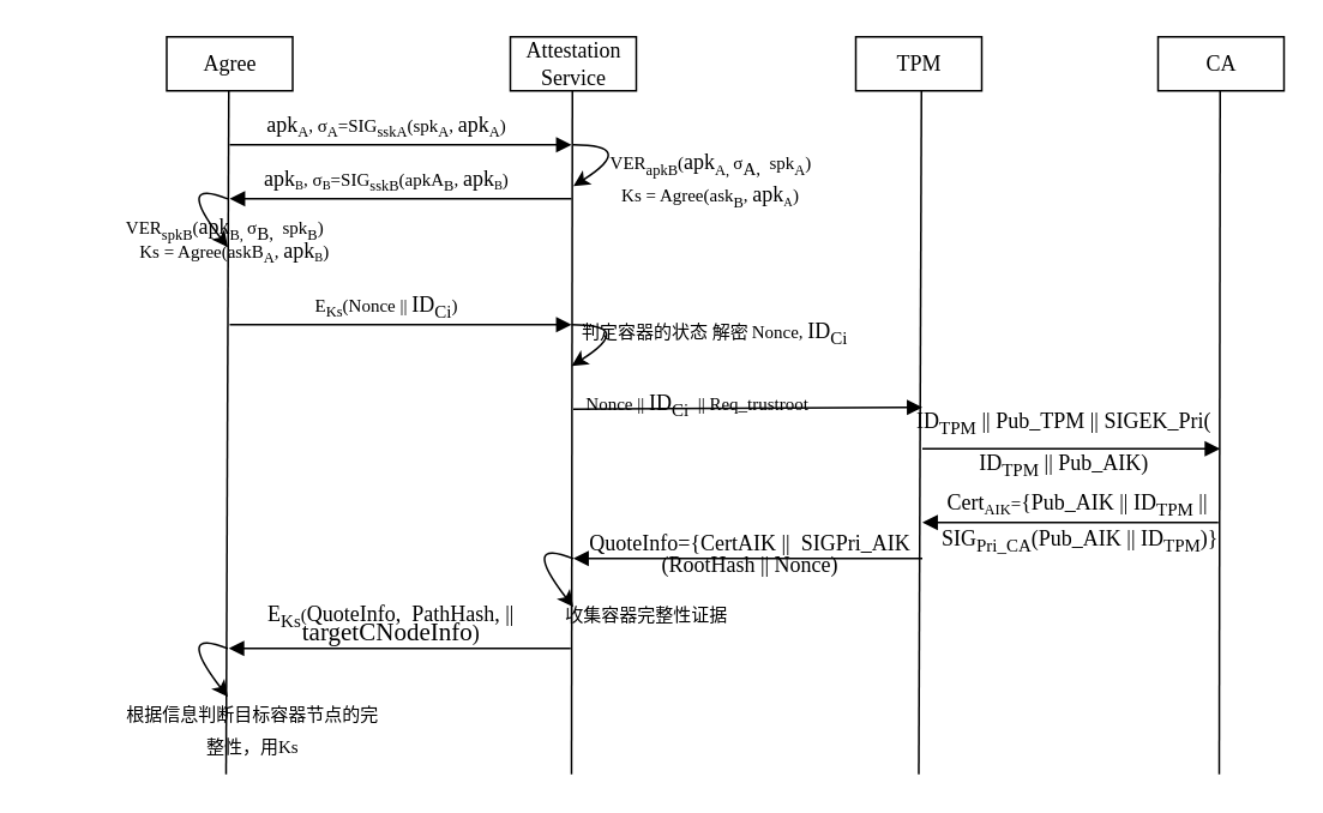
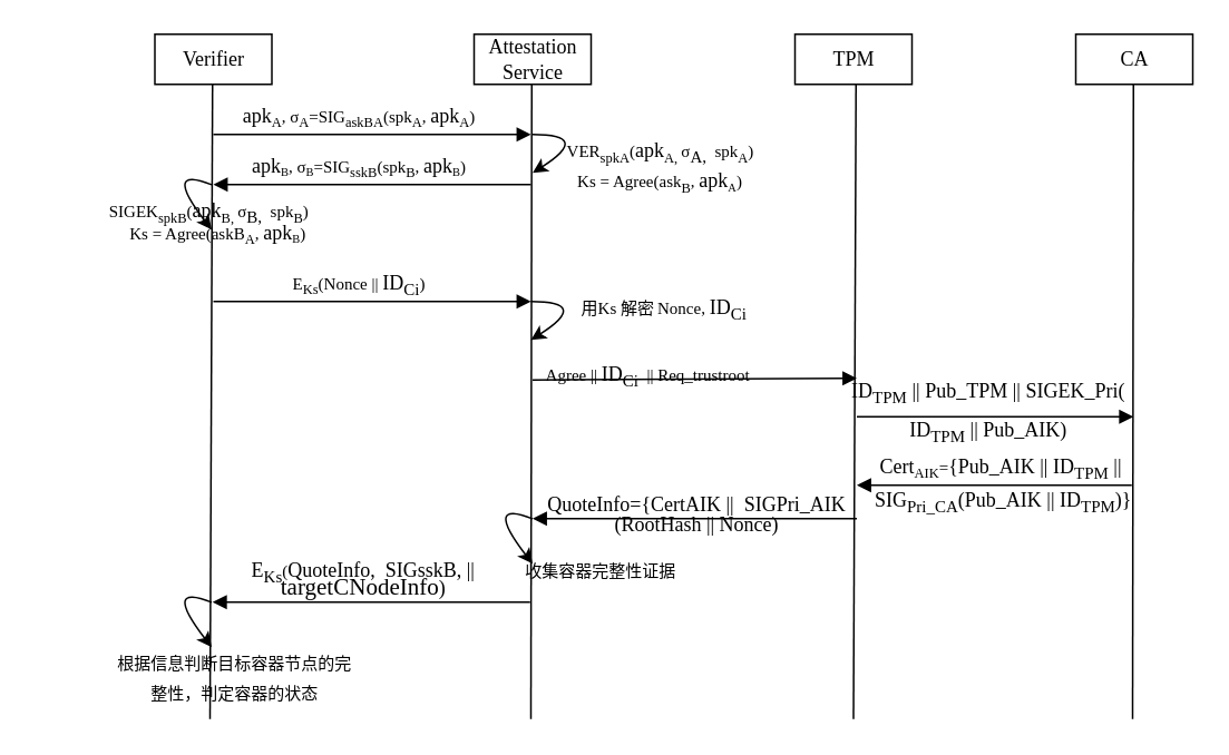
- <mxCell id="5" value="Agree" style="html=1;fontFamily=Times New Roman;fontColor=default;fillColor=default;strokeColor=default;" vertex="1" parent="1"><mxGeometry x="92" y="20" width="70" height="30" as="geometry" /></mxCell>
+ <mxCell id="5" value="Verifier" style="html=1;fontFamily=Times New Roman;fontColor=default;fillColor=default;strokeColor=default;" vertex="1" parent="1"><mxGeometry x="92" y="20" width="70" height="30" as="geometry" /></mxCell>
- <mxCell id="13" value="apk&lt;span style=&quot;font-size: 10px&quot;&gt;&lt;sub&gt;A&lt;/sub&gt;, σ&lt;sub&gt;A&lt;/sub&gt;=SIG&lt;sub&gt;sskA&lt;/sub&gt;(spk&lt;sub&gt;A&lt;/sub&gt;,&amp;nbsp;&lt;/span&gt;apk&lt;span style=&quot;font-size: 10px&quot;&gt;&lt;sub&gt;A&lt;/sub&gt;&lt;/span&gt;&lt;span style=&quot;font-size: 10px&quot;&gt;)&lt;/span&gt;&lt;sub&gt;&lt;span style=&quot;font-size: 8px&quot;&gt;&amp;nbsp;&amp;nbsp;&lt;/span&gt;&lt;/sub&gt;" style="rounded=0;whiteSpace=wrap;html=1;fontFamily=Times New Roman;fontColor=default;strokeColor=none;fillColor=none;" vertex="1" parent="1"><mxGeometry x="112" y="60" width="209" height="20" as="geometry" /></mxCell>
+ <mxCell id="13" value="apk&lt;span style=&quot;font-size: 10px&quot;&gt;&lt;sub&gt;A&lt;/sub&gt;, σ&lt;sub&gt;A&lt;/sub&gt;=SIG&lt;sub&gt;askBA&lt;/sub&gt;(spk&lt;sub&gt;A&lt;/sub&gt;,&amp;nbsp;&lt;/span&gt;apk&lt;span style=&quot;font-size: 10px&quot;&gt;&lt;sub&gt;A&lt;/sub&gt;&lt;/span&gt;&lt;span style=&quot;font-size: 10px&quot;&gt;)&lt;/span&gt;&lt;sub&gt;&lt;span style=&quot;font-size: 8px&quot;&gt;&amp;nbsp;&amp;nbsp;&lt;/span&gt;&lt;/sub&gt;" style="rounded=0;whiteSpace=wrap;html=1;fontFamily=Times New Roman;fontColor=default;strokeColor=none;fillColor=none;" vertex="1" parent="1"><mxGeometry x="112" y="60" width="209" height="20" as="geometry" /></mxCell>
- <mxCell id="14" value="apk&lt;span style=&quot;font-size: 8.333px&quot;&gt;&lt;sub&gt;B&lt;/sub&gt;&lt;/span&gt;&lt;span style=&quot;font-size: 10px&quot;&gt;, σ&lt;/span&gt;&lt;span style=&quot;font-size: 8.333px&quot;&gt;&lt;sub&gt;B&lt;/sub&gt;&lt;/span&gt;&lt;span style=&quot;font-size: 10px&quot;&gt;=SIG&lt;sub&gt;sskB&lt;/sub&gt;(apkA&lt;sub&gt;B&lt;/sub&gt;&lt;/span&gt;&lt;span style=&quot;font-size: 10px&quot;&gt;,&amp;nbsp;&lt;/span&gt;apk&lt;span style=&quot;font-size: 8.333px&quot;&gt;&lt;sub&gt;B&lt;/sub&gt;&lt;/span&gt;&lt;span style=&quot;font-size: 10px&quot;&gt;)&lt;/span&gt;&lt;sub&gt;&lt;span style=&quot;font-size: 8px&quot;&gt;&amp;nbsp;&amp;nbsp;&lt;/span&gt;&lt;/sub&gt;" style="rounded=0;whiteSpace=wrap;html=1;fontFamily=Times New Roman;fontColor=default;strokeColor=none;fillColor=none;" vertex="1" parent="1"><mxGeometry x="112" y="90" width="209" height="20" as="geometry" /></mxCell>
+ <mxCell id="14" value="apk&lt;span style=&quot;font-size: 8.333px&quot;&gt;&lt;sub&gt;B&lt;/sub&gt;&lt;/span&gt;&lt;span style=&quot;font-size: 10px&quot;&gt;, σ&lt;/span&gt;&lt;span style=&quot;font-size: 8.333px&quot;&gt;&lt;sub&gt;B&lt;/sub&gt;&lt;/span&gt;&lt;span style=&quot;font-size: 10px&quot;&gt;=SIG&lt;sub&gt;sskB&lt;/sub&gt;(spk&lt;sub&gt;B&lt;/sub&gt;&lt;/span&gt;&lt;span style=&quot;font-size: 10px&quot;&gt;,&amp;nbsp;&lt;/span&gt;apk&lt;span style=&quot;font-size: 8.333px&quot;&gt;&lt;sub&gt;B&lt;/sub&gt;&lt;/span&gt;&lt;span style=&quot;font-size: 10px&quot;&gt;)&lt;/span&gt;&lt;sub&gt;&lt;span style=&quot;font-size: 8px&quot;&gt;&amp;nbsp;&amp;nbsp;&lt;/span&gt;&lt;/sub&gt;" style="rounded=0;whiteSpace=wrap;html=1;fontFamily=Times New Roman;fontColor=default;strokeColor=none;fillColor=none;" vertex="1" parent="1"><mxGeometry x="112" y="90" width="209" height="20" as="geometry" /></mxCell>
- <mxCell id="18" value="&lt;span style=&quot;font-size: 10px&quot;&gt;VER&lt;sub&gt;apkB&lt;/sub&gt;(&lt;/span&gt;apk&lt;span style=&quot;font-size: 10px&quot;&gt;&lt;sub&gt;A,&amp;nbsp;&lt;/sub&gt;&lt;/span&gt;&lt;span style=&quot;font-size: 10px&quot;&gt;σ&lt;/span&gt;&lt;sub&gt;A,&amp;nbsp;&amp;nbsp;&lt;/sub&gt;&lt;span style=&quot;font-size: 10px&quot;&gt;spk&lt;sub&gt;A&lt;/sub&gt;&lt;/span&gt;&lt;span style=&quot;font-size: 10px&quot;&gt;)&lt;/span&gt;&lt;span style=&quot;font-size: 8px&quot;&gt;&lt;sub&gt;&amp;nbsp;&amp;nbsp;&lt;br&gt;&lt;/sub&gt;&lt;/span&gt;&lt;span style=&quot;font-size: 10px&quot;&gt;Ks = Agree(ask&lt;sub&gt;B&lt;/sub&gt;&lt;/span&gt;&lt;span style=&quot;font-size: 10px&quot;&gt;,&amp;nbsp;&lt;/span&gt;apk&lt;span style=&quot;font-size: 8.333px&quot;&gt;&lt;sub&gt;A&lt;/sub&gt;&lt;/span&gt;&lt;span style=&quot;font-size: 10px&quot;&gt;)&lt;/span&gt;&lt;sub&gt;&lt;span style=&quot;font-size: 8px&quot;&gt;&amp;nbsp;&amp;nbsp;&lt;/span&gt;&lt;/sub&gt;&lt;sub&gt;&lt;span style=&quot;font-size: 8px&quot;&gt;&lt;br&gt;&lt;/span&gt;&lt;/sub&gt;" style="rounded=0;whiteSpace=wrap;html=1;fontFamily=Times New Roman;fontColor=default;strokeColor=none;fillColor=none;" vertex="1" parent="1"><mxGeometry x="292" y="90" width="209" height="20" as="geometry" /></mxCell>
+ <mxCell id="18" value="&lt;span style=&quot;font-size: 10px&quot;&gt;VER&lt;sub&gt;spkA&lt;/sub&gt;(&lt;/span&gt;apk&lt;span style=&quot;font-size: 10px&quot;&gt;&lt;sub&gt;A,&amp;nbsp;&lt;/sub&gt;&lt;/span&gt;&lt;span style=&quot;font-size: 10px&quot;&gt;σ&lt;/span&gt;&lt;sub&gt;A,&amp;nbsp;&amp;nbsp;&lt;/sub&gt;&lt;span style=&quot;font-size: 10px&quot;&gt;spk&lt;sub&gt;A&lt;/sub&gt;&lt;/span&gt;&lt;span style=&quot;font-size: 10px&quot;&gt;)&lt;/span&gt;&lt;span style=&quot;font-size: 8px&quot;&gt;&lt;sub&gt;&amp;nbsp;&amp;nbsp;&lt;br&gt;&lt;/sub&gt;&lt;/span&gt;&lt;span style=&quot;font-size: 10px&quot;&gt;Ks = Agree(ask&lt;sub&gt;B&lt;/sub&gt;&lt;/span&gt;&lt;span style=&quot;font-size: 10px&quot;&gt;,&amp;nbsp;&lt;/span&gt;apk&lt;span style=&quot;font-size: 8.333px&quot;&gt;&lt;sub&gt;A&lt;/sub&gt;&lt;/span&gt;&lt;span style=&quot;font-size: 10px&quot;&gt;)&lt;/span&gt;&lt;sub&gt;&lt;span style=&quot;font-size: 8px&quot;&gt;&amp;nbsp;&amp;nbsp;&lt;/span&gt;&lt;/sub&gt;&lt;sub&gt;&lt;span style=&quot;font-size: 8px&quot;&gt;&lt;br&gt;&lt;/span&gt;&lt;/sub&gt;" style="rounded=0;whiteSpace=wrap;html=1;fontFamily=Times New Roman;fontColor=default;strokeColor=none;fillColor=none;" vertex="1" parent="1"><mxGeometry x="292" y="90" width="209" height="20" as="geometry" /></mxCell>
- <mxCell id="16" value="&lt;span style=&quot;font-size: 10px&quot;&gt;VER&lt;sub&gt;spkB&lt;/sub&gt;(&lt;/span&gt;apk&lt;span style=&quot;font-size: 10px&quot;&gt;&lt;sub&gt;B,&amp;nbsp;&lt;/sub&gt;&lt;/span&gt;&lt;span style=&quot;font-size: 10px&quot;&gt;σ&lt;/span&gt;&lt;sub&gt;B,&amp;nbsp;&amp;nbsp;&lt;/sub&gt;&lt;span style=&quot;font-size: 10px&quot;&gt;spk&lt;sub&gt;B&lt;/sub&gt;&lt;/span&gt;&lt;span style=&quot;font-size: 10px&quot;&gt;)&lt;/span&gt;&lt;span style=&quot;font-size: 8px&quot;&gt;&lt;sub&gt;&amp;nbsp;&lt;/sub&gt;&lt;/span&gt;&lt;sub&gt;&lt;span style=&quot;font-size: 8px&quot;&gt;&lt;br&gt;&lt;/span&gt;&lt;/sub&gt;" style="rounded=0;whiteSpace=wrap;html=1;fontFamily=Times New Roman;fontColor=default;strokeColor=none;fillColor=none;" vertex="1" parent="1"><mxGeometry x="20.5" y="117" width="209" height="20" as="geometry" /></mxCell>
+ <mxCell id="16" value="&lt;span style=&quot;font-size: 10px&quot;&gt;SIGEK&lt;sub&gt;spkB&lt;/sub&gt;(&lt;/span&gt;apk&lt;span style=&quot;font-size: 10px&quot;&gt;&lt;sub&gt;B,&amp;nbsp;&lt;/sub&gt;&lt;/span&gt;&lt;span style=&quot;font-size: 10px&quot;&gt;σ&lt;/span&gt;&lt;sub&gt;B,&amp;nbsp;&amp;nbsp;&lt;/sub&gt;&lt;span style=&quot;font-size: 10px&quot;&gt;spk&lt;sub&gt;B&lt;/sub&gt;&lt;/span&gt;&lt;span style=&quot;font-size: 10px&quot;&gt;)&lt;/span&gt;&lt;span style=&quot;font-size: 8px&quot;&gt;&lt;sub&gt;&amp;nbsp;&lt;/sub&gt;&lt;/span&gt;&lt;sub&gt;&lt;span style=&quot;font-size: 8px&quot;&gt;&lt;br&gt;&lt;/span&gt;&lt;/sub&gt;" style="rounded=0;whiteSpace=wrap;html=1;fontFamily=Times New Roman;fontColor=default;strokeColor=none;fillColor=none;" vertex="1" parent="1"><mxGeometry x="20.5" y="117" width="209" height="20" as="geometry" /></mxCell>
- <mxCell id="23" value="&lt;span style=&quot;font-size: 10px&quot;&gt;判定容器的状态 解密&lt;/span&gt;&lt;sub&gt;&lt;span style=&quot;font-size: 8px&quot;&gt;&amp;nbsp;&lt;/span&gt;&lt;/sub&gt;&lt;span style=&quot;font-size: 10px&quot;&gt;Nonce&lt;/span&gt;&lt;span style=&quot;font-size: 10px&quot;&gt;,&amp;nbsp;&lt;/span&gt;ID&lt;sub&gt;Ci&lt;/sub&gt;&lt;sub&gt;&lt;span style=&quot;font-size: 8px&quot;&gt;&lt;br&gt;&lt;/span&gt;&lt;/sub&gt;" style="rounded=0;whiteSpace=wrap;html=1;fontFamily=Times New Roman;fontColor=default;strokeColor=none;fillColor=none;" vertex="1" parent="1"><mxGeometry x="306.5" y="180" width="180" height="10" as="geometry" /></mxCell>
+ <mxCell id="23" value="&lt;span style=&quot;font-size: 10px&quot;&gt;用Ks 解密&lt;/span&gt;&lt;sub&gt;&lt;span style=&quot;font-size: 8px&quot;&gt;&amp;nbsp;&lt;/span&gt;&lt;/sub&gt;&lt;span style=&quot;font-size: 10px&quot;&gt;Nonce&lt;/span&gt;&lt;span style=&quot;font-size: 10px&quot;&gt;,&amp;nbsp;&lt;/span&gt;ID&lt;sub&gt;Ci&lt;/sub&gt;&lt;sub&gt;&lt;span style=&quot;font-size: 8px&quot;&gt;&lt;br&gt;&lt;/span&gt;&lt;/sub&gt;" style="rounded=0;whiteSpace=wrap;html=1;fontFamily=Times New Roman;fontColor=default;strokeColor=none;fillColor=none;" vertex="1" parent="1"><mxGeometry x="306.5" y="180" width="180" height="10" as="geometry" /></mxCell>
- <mxCell id="24" value="&lt;span style=&quot;font-size: 10px&quot;&gt;Nonce ||&lt;/span&gt;&lt;span style=&quot;font-size: 10px&quot;&gt;&amp;nbsp;&lt;/span&gt;ID&lt;sub&gt;Ci&amp;nbsp;&lt;/sub&gt;&lt;span style=&quot;font-size: 10px&quot;&gt;&amp;nbsp;|| Req_trustroot&lt;/span&gt;&lt;span style=&quot;font-size: 10px&quot;&gt;&amp;nbsp;&lt;/span&gt;&lt;sub&gt;&lt;span style=&quot;font-size: 8px&quot;&gt;&lt;br&gt;&lt;/span&gt;&lt;/sub&gt;" style="rounded=0;whiteSpace=wrap;html=1;fontFamily=Times New Roman;fontColor=default;strokeColor=none;fillColor=none;" vertex="1" parent="1"><mxGeometry x="321" y="220" width="134.5" height="10" as="geometry" /></mxCell>
+ <mxCell id="24" value="&lt;span style=&quot;font-size: 10px&quot;&gt;Agree ||&lt;/span&gt;&lt;span style=&quot;font-size: 10px&quot;&gt;&amp;nbsp;&lt;/span&gt;ID&lt;sub&gt;Ci&amp;nbsp;&lt;/sub&gt;&lt;span style=&quot;font-size: 10px&quot;&gt;&amp;nbsp;|| Req_trustroot&lt;/span&gt;&lt;span style=&quot;font-size: 10px&quot;&gt;&amp;nbsp;&lt;/span&gt;&lt;sub&gt;&lt;span style=&quot;font-size: 8px&quot;&gt;&lt;br&gt;&lt;/span&gt;&lt;/sub&gt;" style="rounded=0;whiteSpace=wrap;html=1;fontFamily=Times New Roman;fontColor=default;strokeColor=none;fillColor=none;" vertex="1" parent="1"><mxGeometry x="321" y="220" width="134.5" height="10" as="geometry" /></mxCell>
- <mxCell id="33" value="&lt;p style=&quot;line-height: 0.6&quot;&gt;E&lt;sub&gt;Ks&lt;/sub&gt;&lt;span style=&quot;font-size: 10px&quot;&gt;(&lt;/span&gt;QuoteInfo,&amp;nbsp; PathHash, ||&lt;br&gt;&lt;span style=&quot;font-size: 10.5pt&quot;&gt;targetCNodeInfo&lt;/span&gt;)&lt;sub&gt;&lt;br&gt;&lt;/sub&gt;&lt;/p&gt;" style="rounded=0;whiteSpace=wrap;html=1;fontFamily=Times New Roman;fontColor=default;strokeColor=none;fillColor=none;" vertex="1" parent="1"><mxGeometry x="127" y="343" width="180" height="10" as="geometry" /></mxCell>
+ <mxCell id="33" value="&lt;p style=&quot;line-height: 0.6&quot;&gt;E&lt;sub&gt;Ks&lt;/sub&gt;&lt;span style=&quot;font-size: 10px&quot;&gt;(&lt;/span&gt;QuoteInfo,&amp;nbsp; SIGsskB, ||&lt;br&gt;&lt;span style=&quot;font-size: 10.5pt&quot;&gt;targetCNodeInfo&lt;/span&gt;)&lt;sub&gt;&lt;br&gt;&lt;/sub&gt;&lt;/p&gt;" style="rounded=0;whiteSpace=wrap;html=1;fontFamily=Times New Roman;fontColor=default;strokeColor=none;fillColor=none;" vertex="1" parent="1"><mxGeometry x="127" y="343" width="180" height="10" as="geometry" /></mxCell>
- <mxCell id="35" value="&lt;sub&gt;&lt;font style=&quot;font-size: 10px&quot;&gt;&lt;font face=&quot;Garamond&quot;&gt;根据信息判断目标容器节点的完&lt;br&gt;整性，&lt;/font&gt;用Ks&lt;/font&gt;&lt;br&gt;&lt;/sub&gt;" style="rounded=0;whiteSpace=wrap;html=1;fontFamily=Times New Roman;fontColor=default;strokeColor=none;fillColor=none;" vertex="1" parent="1"><mxGeometry x="49.5" y="398" width="180" height="10" as="geometry" /></mxCell>
+ <mxCell id="35" value="&lt;sub&gt;&lt;font style=&quot;font-size: 10px&quot;&gt;&lt;font face=&quot;Garamond&quot;&gt;根据信息判断目标容器节点的完&lt;br&gt;整性，&lt;/font&gt;判定容器的状态&lt;/font&gt;&lt;br&gt;&lt;/sub&gt;" style="rounded=0;whiteSpace=wrap;html=1;fontFamily=Times New Roman;fontColor=default;strokeColor=none;fillColor=none;" vertex="1" parent="1"><mxGeometry x="49.5" y="398" width="180" height="10" as="geometry" /></mxCell>
